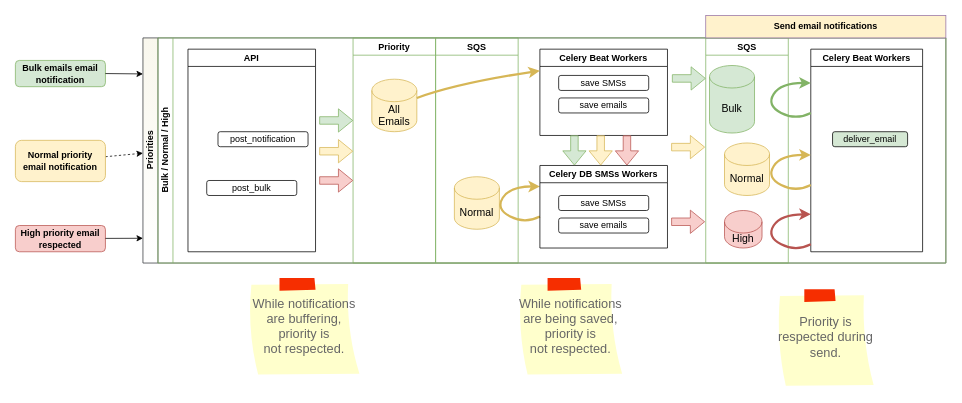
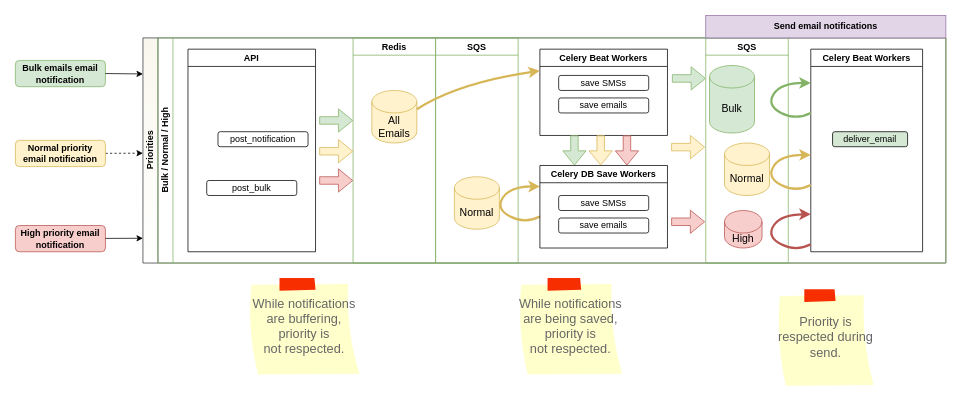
- <mxCell id="41" value="Send email notifications" style="rounded=0;whiteSpace=wrap;html=1;fillColor=#fff2cc;strokeColor=#9673a6;fontStyle=1;" vertex="1" parent="1"><mxGeometry x="940" y="20" width="320" height="30" as="geometry" /></mxCell>
+ <mxCell id="41" value="Send email notifications" style="rounded=0;whiteSpace=wrap;html=1;fillColor=#e1d5e7;strokeColor=#9673a6;fontStyle=1" vertex="1" parent="1"><mxGeometry x="940" y="20" width="320" height="30" as="geometry" /></mxCell>
- <mxCell id="21" value="Priority" style="swimlane;fillColor=none;strokeColor=#82b366;" vertex="1" parent="7"><mxGeometry x="260" width="110" height="300" as="geometry" /></mxCell>
+ <mxCell id="21" value="Redis" style="swimlane;fillColor=none;strokeColor=#82b366;" vertex="1" parent="7"><mxGeometry x="260" width="110" height="300" as="geometry" /></mxCell>
- <mxCell id="22" value="All Emails" style="shape=cylinder3;whiteSpace=wrap;html=1;boundedLbl=1;backgroundOutline=1;size=15;labelBackgroundColor=none;fontSize=14;fillColor=#fff2cc;strokeColor=#d6b656;" vertex="1" parent="21"><mxGeometry x="25" y="55" width="60" height="70" as="geometry" /></mxCell>
+ <mxCell id="22" value="All Emails" style="shape=cylinder3;whiteSpace=wrap;html=1;boundedLbl=1;backgroundOutline=1;size=15;labelBackgroundColor=none;fontSize=14;fillColor=#fff2cc;strokeColor=#d6b656;" vertex="1" parent="21"><mxGeometry x="25" y="70" width="60" height="70" as="geometry" /></mxCell>
- <mxCell id="37" value="&lt;b&gt;Normal priority email notification&lt;/b&gt;" style="rounded=1;whiteSpace=wrap;html=1;fillColor=#fff2cc;strokeColor=#d6b656;" vertex="1" parent="1"><mxGeometry x="20" y="186.5" width="120" height="55" as="geometry" /></mxCell>
+ <mxCell id="37" value="&lt;b&gt;Normal priority email notification&lt;/b&gt;" style="rounded=1;whiteSpace=wrap;html=1;fillColor=#fff2cc;strokeColor=#d6b656;" vertex="1" parent="1"><mxGeometry x="20" y="186.5" width="120" height="35" as="geometry" /></mxCell>
- <mxCell id="31" value="Celery DB SMSs Workers" style="swimlane;" vertex="1" parent="7"><mxGeometry x="509" y="170" width="170" height="110" as="geometry"><mxRectangle x="509" y="15" width="150" height="23" as="alternateBounds" /></mxGeometry></mxCell>
+ <mxCell id="31" value="Celery DB Save Workers" style="swimlane;" vertex="1" parent="7"><mxGeometry x="509" y="170" width="170" height="110" as="geometry"><mxRectangle x="509" y="15" width="150" height="23" as="alternateBounds" /></mxGeometry></mxCell>
- <mxCell id="38" value="&lt;b&gt;High priority email respected&lt;/b&gt;" style="rounded=1;whiteSpace=wrap;html=1;fillColor=#f8cecc;strokeColor=#b85450;" vertex="1" parent="1"><mxGeometry x="20" y="300" width="120" height="35" as="geometry" /></mxCell>
+ <mxCell id="38" value="&lt;b&gt;High priority email notification&lt;/b&gt;" style="rounded=1;whiteSpace=wrap;html=1;fillColor=#f8cecc;strokeColor=#b85450;" vertex="1" parent="1"><mxGeometry x="20" y="300" width="120" height="35" as="geometry" /></mxCell>
